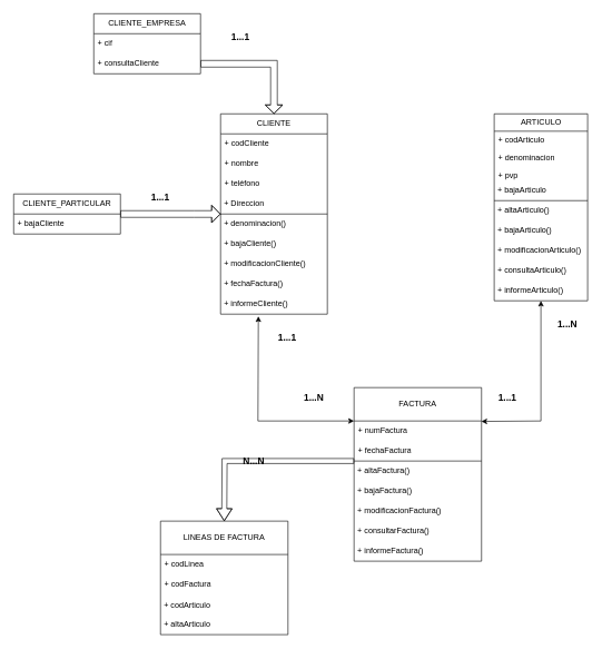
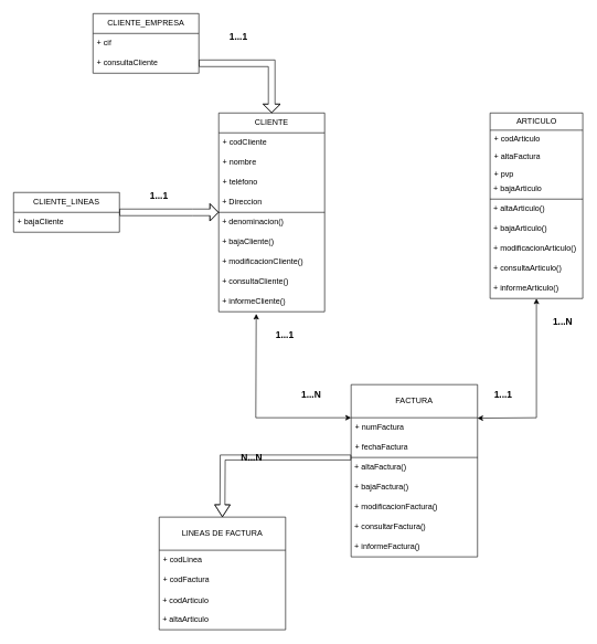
- <mxCell id="24" value="+ denominacion" style="text;strokeColor=none;fillColor=none;align=left;verticalAlign=top;spacingLeft=4;spacingRight=4;overflow=hidden;rotatable=0;points=[[0,0.5],[1,0.5]];portConstraint=eastwest;whiteSpace=wrap;html=1;" vertex="1" parent="22"><mxGeometry y="52" width="140" height="26" as="geometry" /></mxCell>
+ <mxCell id="24" value="+ altaFactura" style="text;strokeColor=none;fillColor=none;align=left;verticalAlign=top;spacingLeft=4;spacingRight=4;overflow=hidden;rotatable=0;points=[[0,0.5],[1,0.5]];portConstraint=eastwest;whiteSpace=wrap;html=1;" vertex="1" parent="22"><mxGeometry y="52" width="140" height="26" as="geometry" /></mxCell>
- <mxCell id="46" value="CLIENTE_PARTICULAR" style="swimlane;fontStyle=0;childLayout=stackLayout;horizontal=1;startSize=30;horizontalStack=0;resizeParent=1;resizeParentMax=0;resizeLast=0;collapsible=1;marginBottom=0;whiteSpace=wrap;html=1;" vertex="1" parent="1"><mxGeometry x="20" y="290" width="160" height="60" as="geometry"><mxRectangle x="380" y="230" width="90" height="30" as="alternateBounds" /></mxGeometry></mxCell>
+ <mxCell id="46" value="CLIENTE_LINEAS" style="swimlane;fontStyle=0;childLayout=stackLayout;horizontal=1;startSize=30;horizontalStack=0;resizeParent=1;resizeParentMax=0;resizeLast=0;collapsible=1;marginBottom=0;whiteSpace=wrap;html=1;" vertex="1" parent="1"><mxGeometry x="20" y="290" width="160" height="60" as="geometry"><mxRectangle x="380" y="230" width="90" height="30" as="alternateBounds" /></mxGeometry></mxCell>
- <mxCell id="11" value="&amp;nbsp;+ fechaFactura()" style="text;html=1;strokeColor=none;fillColor=none;align=left;verticalAlign=middle;whiteSpace=wrap;rounded=0;" vertex="1" parent="2"><mxGeometry y="240" width="160" height="30" as="geometry" /></mxCell>
+ <mxCell id="11" value="&amp;nbsp;+ consultaCliente()" style="text;html=1;strokeColor=none;fillColor=none;align=left;verticalAlign=middle;whiteSpace=wrap;rounded=0;" vertex="1" parent="2"><mxGeometry y="240" width="160" height="30" as="geometry" /></mxCell>
